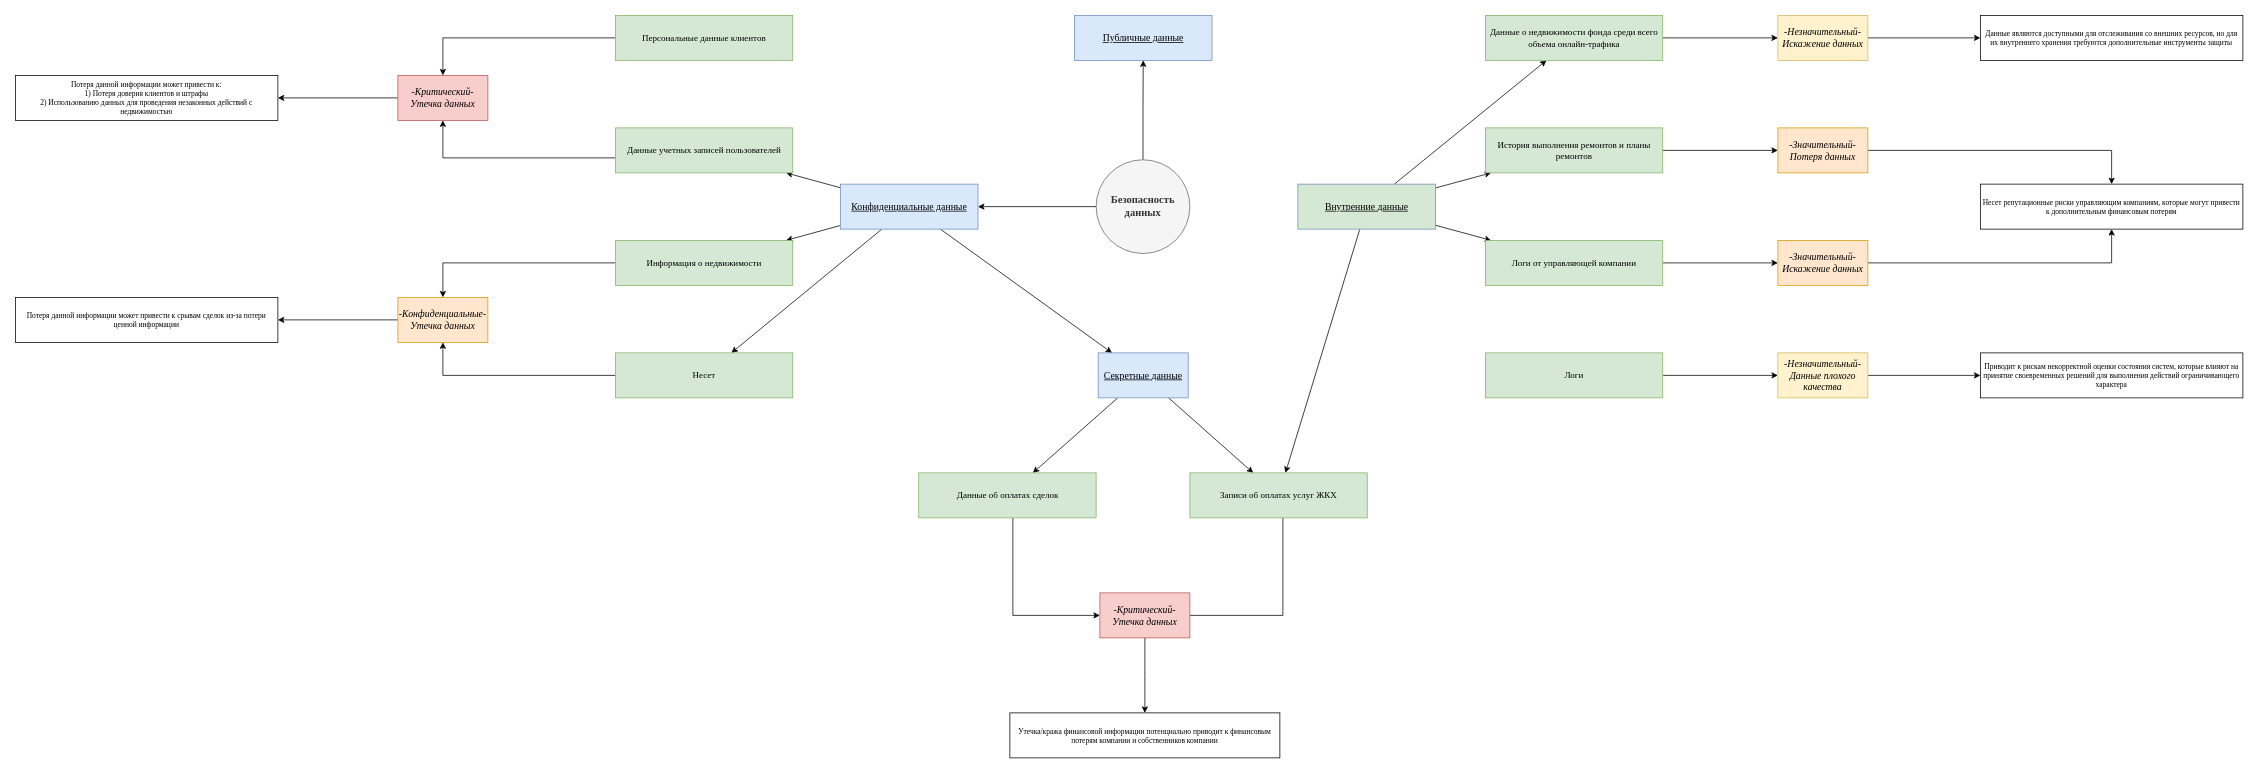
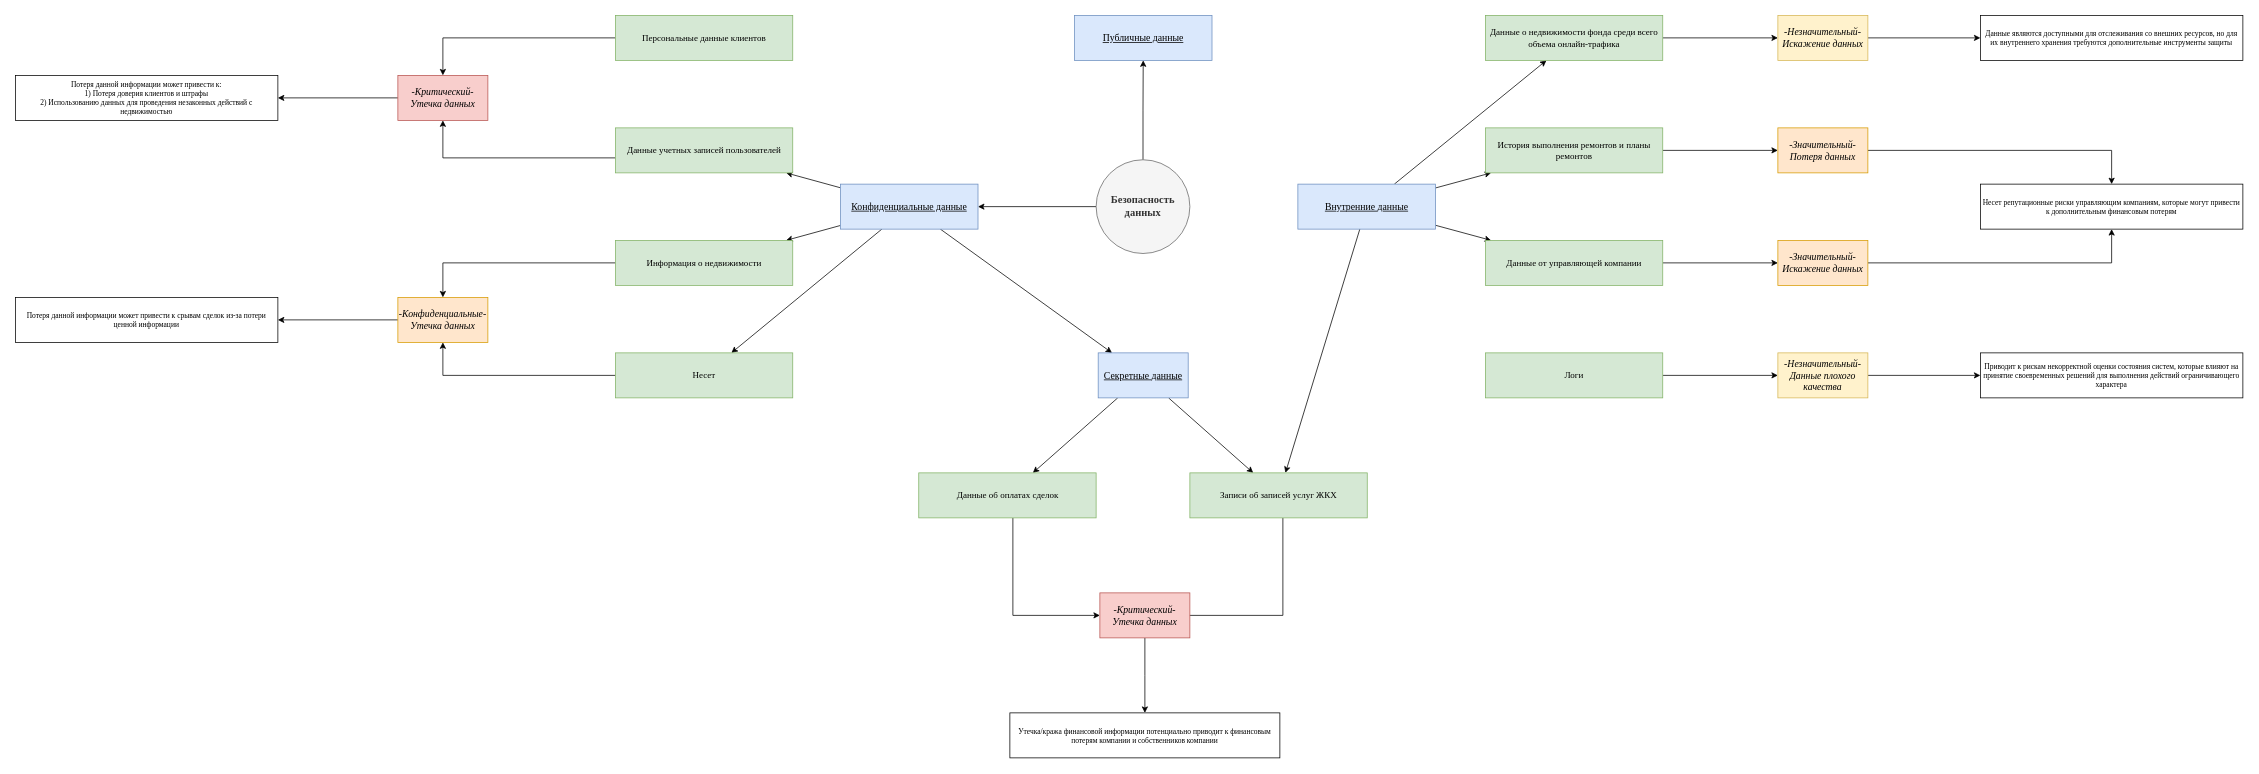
- <mxCell id="10" value="Внутренние данные" style="whiteSpace=wrap;html=1;fontSize=13;fontFamily=Verdana;fillColor=#d5e8d4;strokeColor=#6c8ebf;fontStyle=4;" vertex="1" parent="1"><mxGeometry x="1730" y="245" width="183.5" height="60" as="geometry" /></mxCell>
+ <mxCell id="10" value="Внутренние данные" style="whiteSpace=wrap;html=1;fontSize=13;fontFamily=Verdana;fillColor=#dae8fc;strokeColor=#6c8ebf;fontStyle=4;" vertex="1" parent="1"><mxGeometry x="1730" y="245" width="183.5" height="60" as="geometry" /></mxCell>
- <mxCell id="24" value="Логи от управляющей компании" style="whiteSpace=wrap;html=1;fontSize=12;fontFamily=Verdana;fillColor=#d5e8d4;strokeColor=#82b366;fontStyle=0;" vertex="1" parent="1"><mxGeometry x="1980" y="320" width="236.5" height="60" as="geometry" /></mxCell>
+ <mxCell id="24" value="Данные от управляющей компании" style="whiteSpace=wrap;html=1;fontSize=12;fontFamily=Verdana;fillColor=#d5e8d4;strokeColor=#82b366;fontStyle=0;" vertex="1" parent="1"><mxGeometry x="1980" y="320" width="236.5" height="60" as="geometry" /></mxCell>
- <mxCell id="36" value="Записи об оплатах услуг ЖКХ" style="whiteSpace=wrap;html=1;fontSize=12;fontFamily=Verdana;fillColor=#d5e8d4;strokeColor=#82b366;fontStyle=0;" vertex="1" parent="1"><mxGeometry x="1586" y="630" width="236.5" height="60" as="geometry" /></mxCell>
+ <mxCell id="36" value="Записи об записей услуг ЖКХ" style="whiteSpace=wrap;html=1;fontSize=12;fontFamily=Verdana;fillColor=#d5e8d4;strokeColor=#82b366;fontStyle=0;" vertex="1" parent="1"><mxGeometry x="1586" y="630" width="236.5" height="60" as="geometry" /></mxCell>
